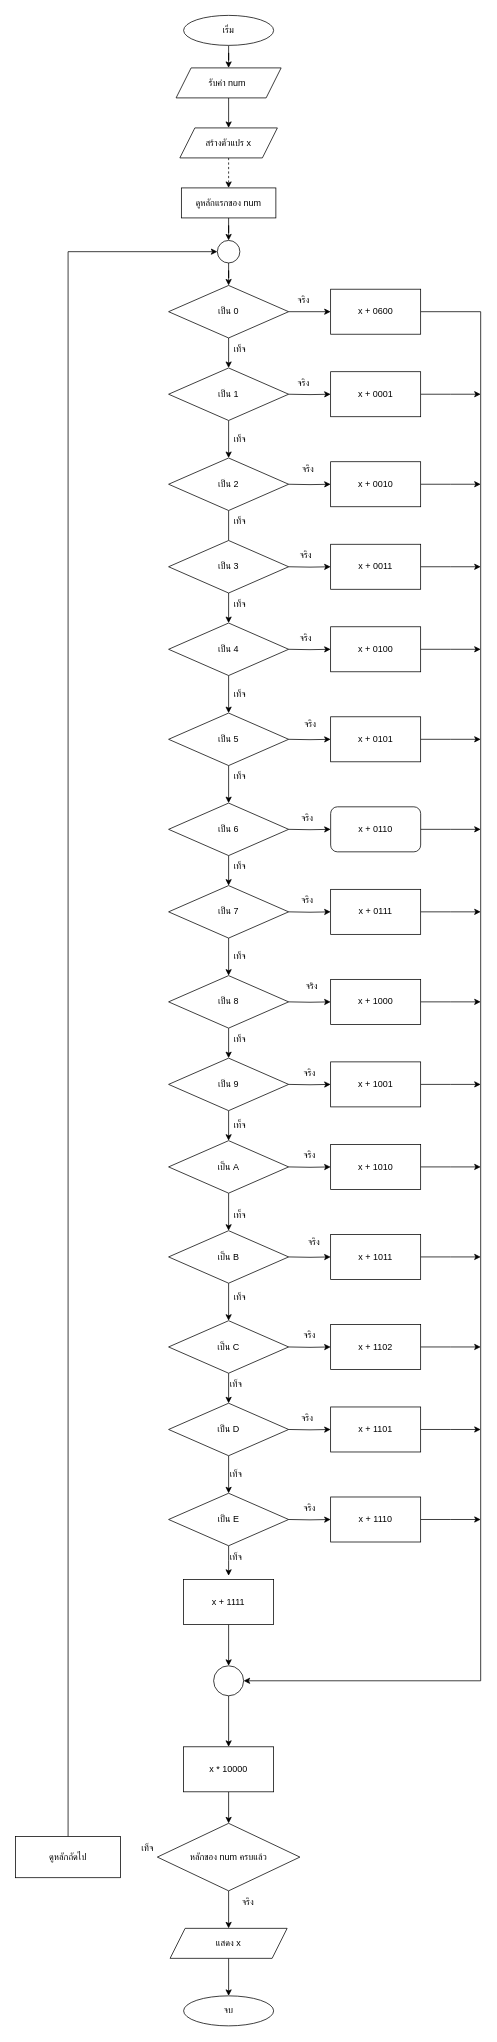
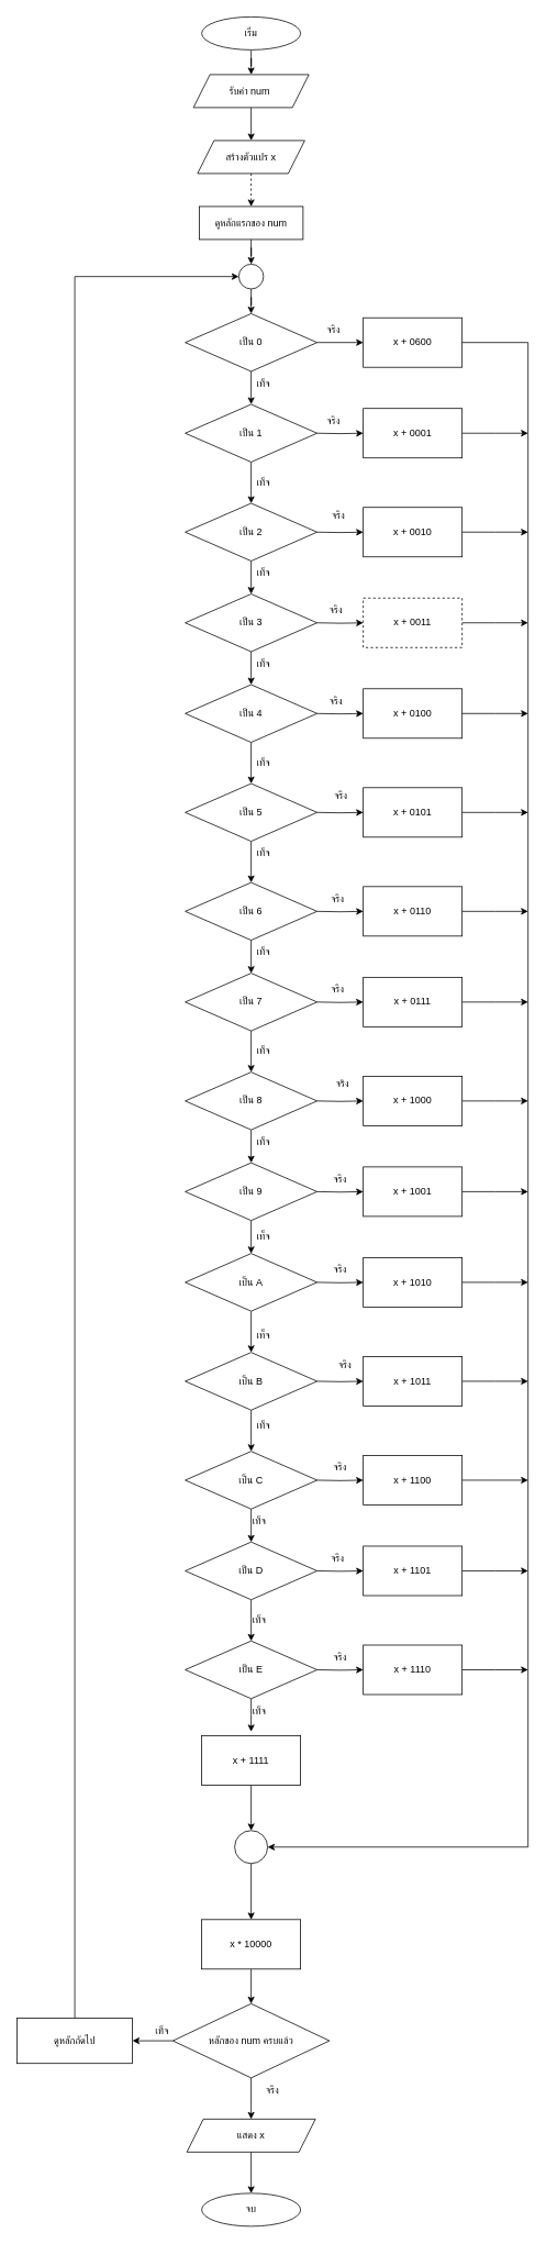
- <mxCell id="17" value="" style="edgeStyle=orthogonalEdgeStyle;rounded=0;orthogonalLoop=1;jettySize=auto;html=1;endArrow=none;" edge="1" parent="1" source="18" target="20"><mxGeometry relative="1" as="geometry" /></mxCell>
+ <mxCell id="17" value="" style="edgeStyle=orthogonalEdgeStyle;rounded=0;orthogonalLoop=1;jettySize=auto;html=1;" edge="1" parent="1" source="18" target="20"><mxGeometry relative="1" as="geometry" /></mxCell>
- <mxCell id="53" value="x + 0011" style="rounded=0;whiteSpace=wrap;html=1;" vertex="1" parent="1"><mxGeometry x="440" y="725" width="120" height="60" as="geometry" /></mxCell>
+ <mxCell id="53" value="x + 0011" style="rounded=0;whiteSpace=wrap;html=1;dashed=1;" vertex="1" parent="1"><mxGeometry x="440" y="725" width="120" height="60" as="geometry" /></mxCell>
- <mxCell id="62" value="x + 0110" style="whiteSpace=wrap;html=1;rounded=1;" vertex="1" parent="1"><mxGeometry x="440" y="1075" width="120" height="60" as="geometry" /></mxCell>
+ <mxCell id="62" value="x + 0110" style="rounded=0;whiteSpace=wrap;html=1;" vertex="1" parent="1"><mxGeometry x="440" y="1075" width="120" height="60" as="geometry" /></mxCell>
- <mxCell id="80" value="x + 1102" style="rounded=0;whiteSpace=wrap;html=1;" vertex="1" parent="1"><mxGeometry x="440" y="1765" width="120" height="60" as="geometry" /></mxCell>
+ <mxCell id="80" value="x + 1100" style="rounded=0;whiteSpace=wrap;html=1;" vertex="1" parent="1"><mxGeometry x="440" y="1765" width="120" height="60" as="geometry" /></mxCell>
+ <mxCell id="93" style="edgeStyle=orthogonalEdgeStyle;rounded=0;orthogonalLoop=1;jettySize=auto;html=1;exitX=0;exitY=0.5;exitDx=0;exitDy=0;entryX=1;entryY=0.5;entryDx=0;entryDy=0;" edge="1" parent="1" source="95" target="97"><mxGeometry relative="1" as="geometry" /></mxCell>
